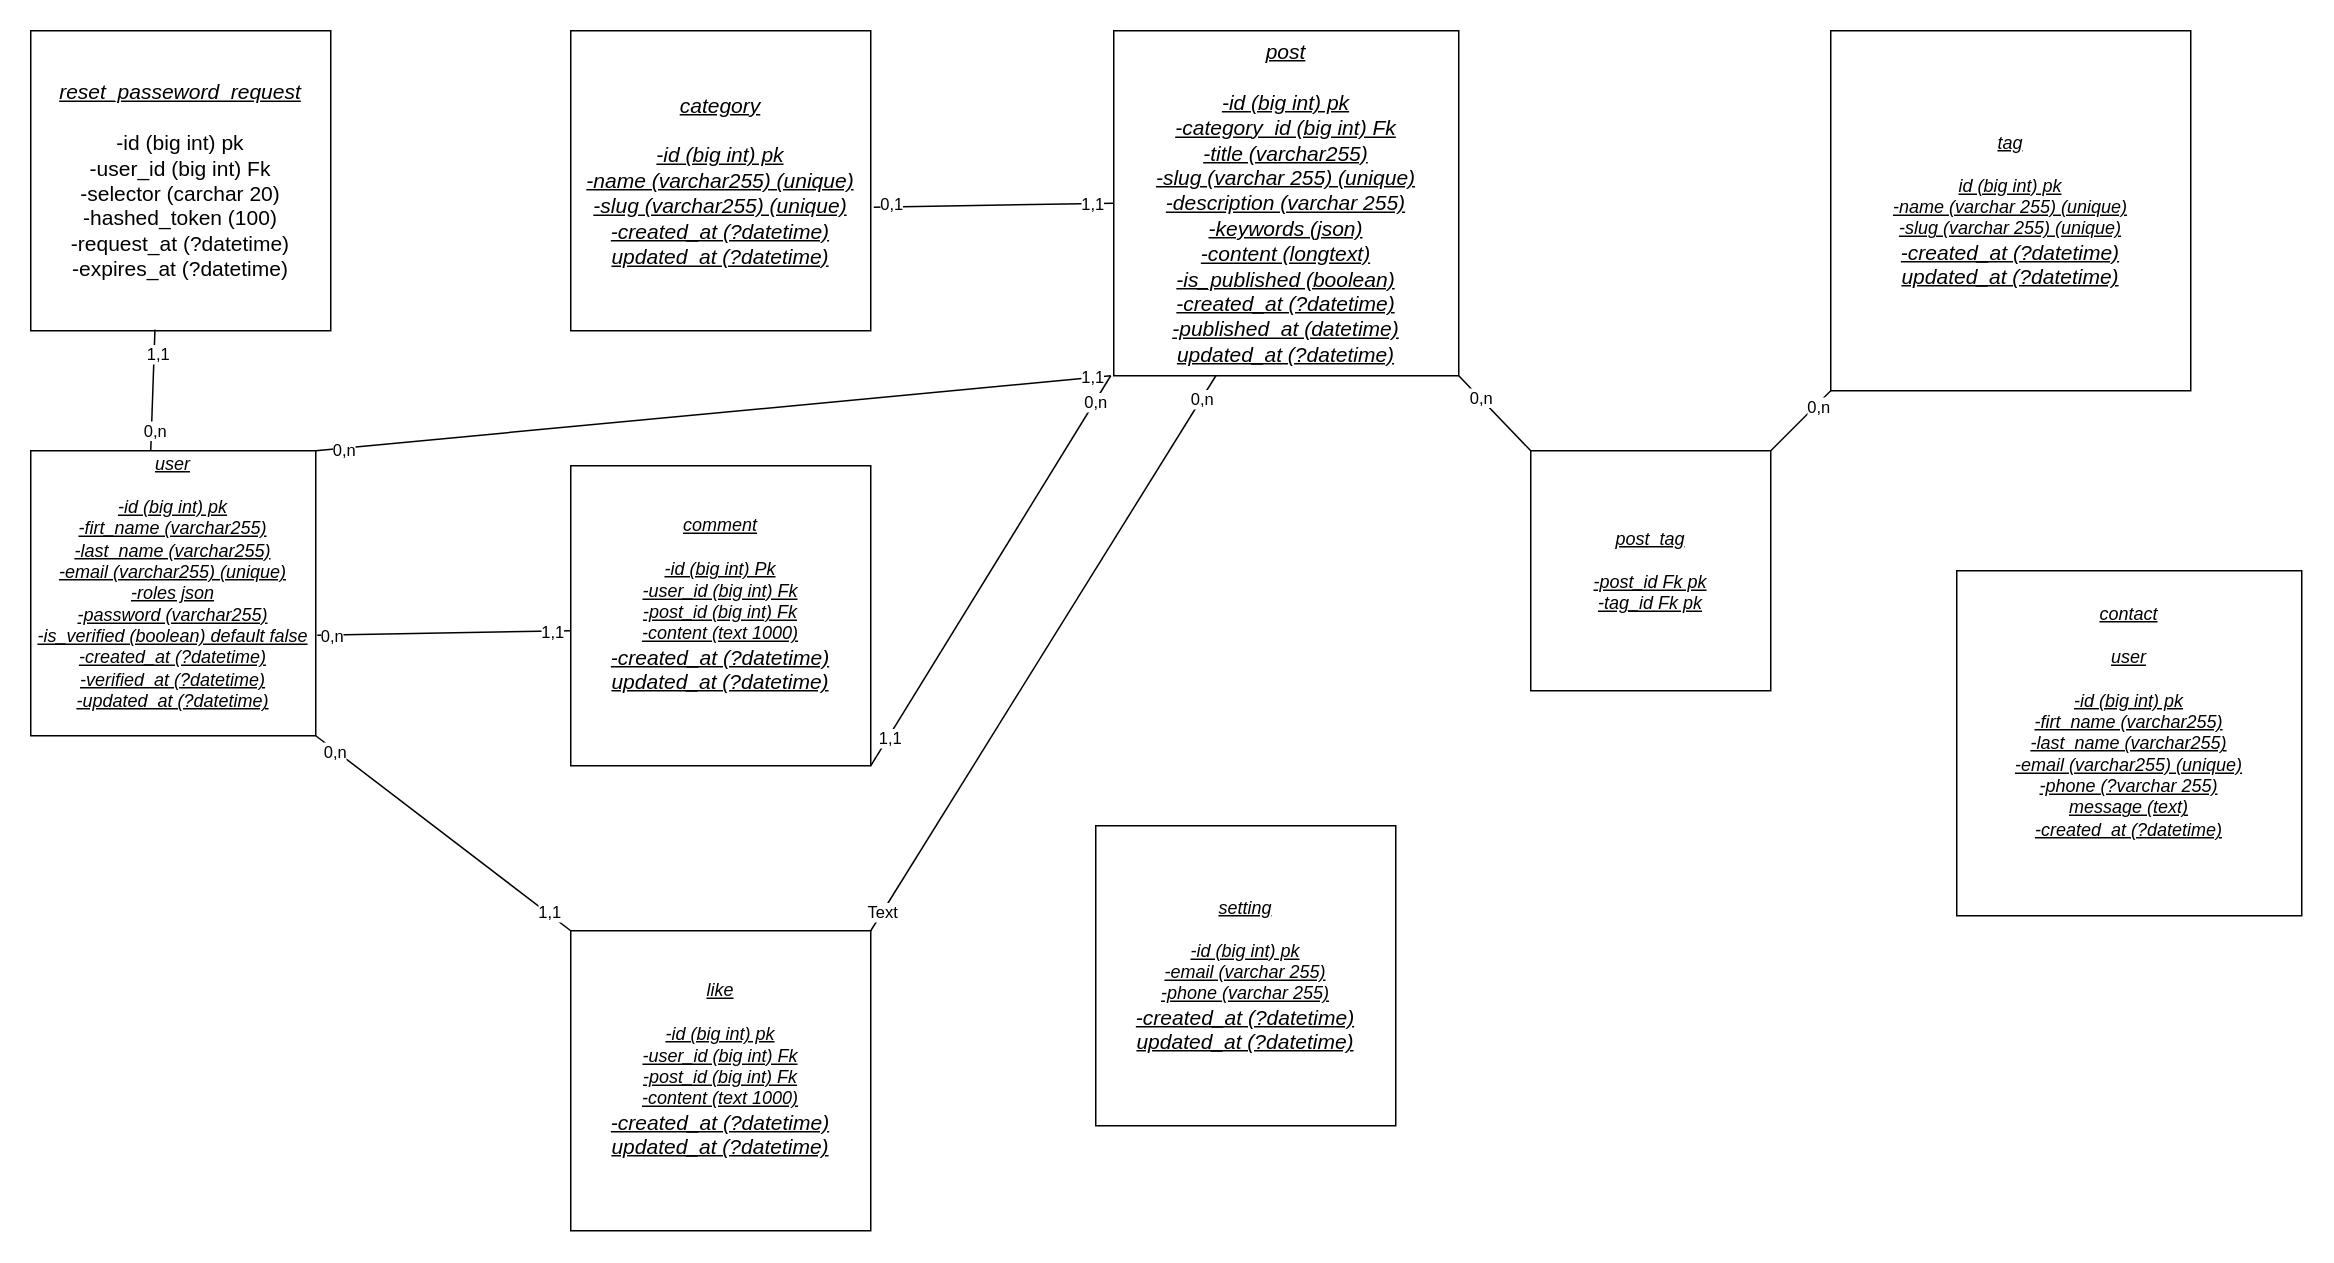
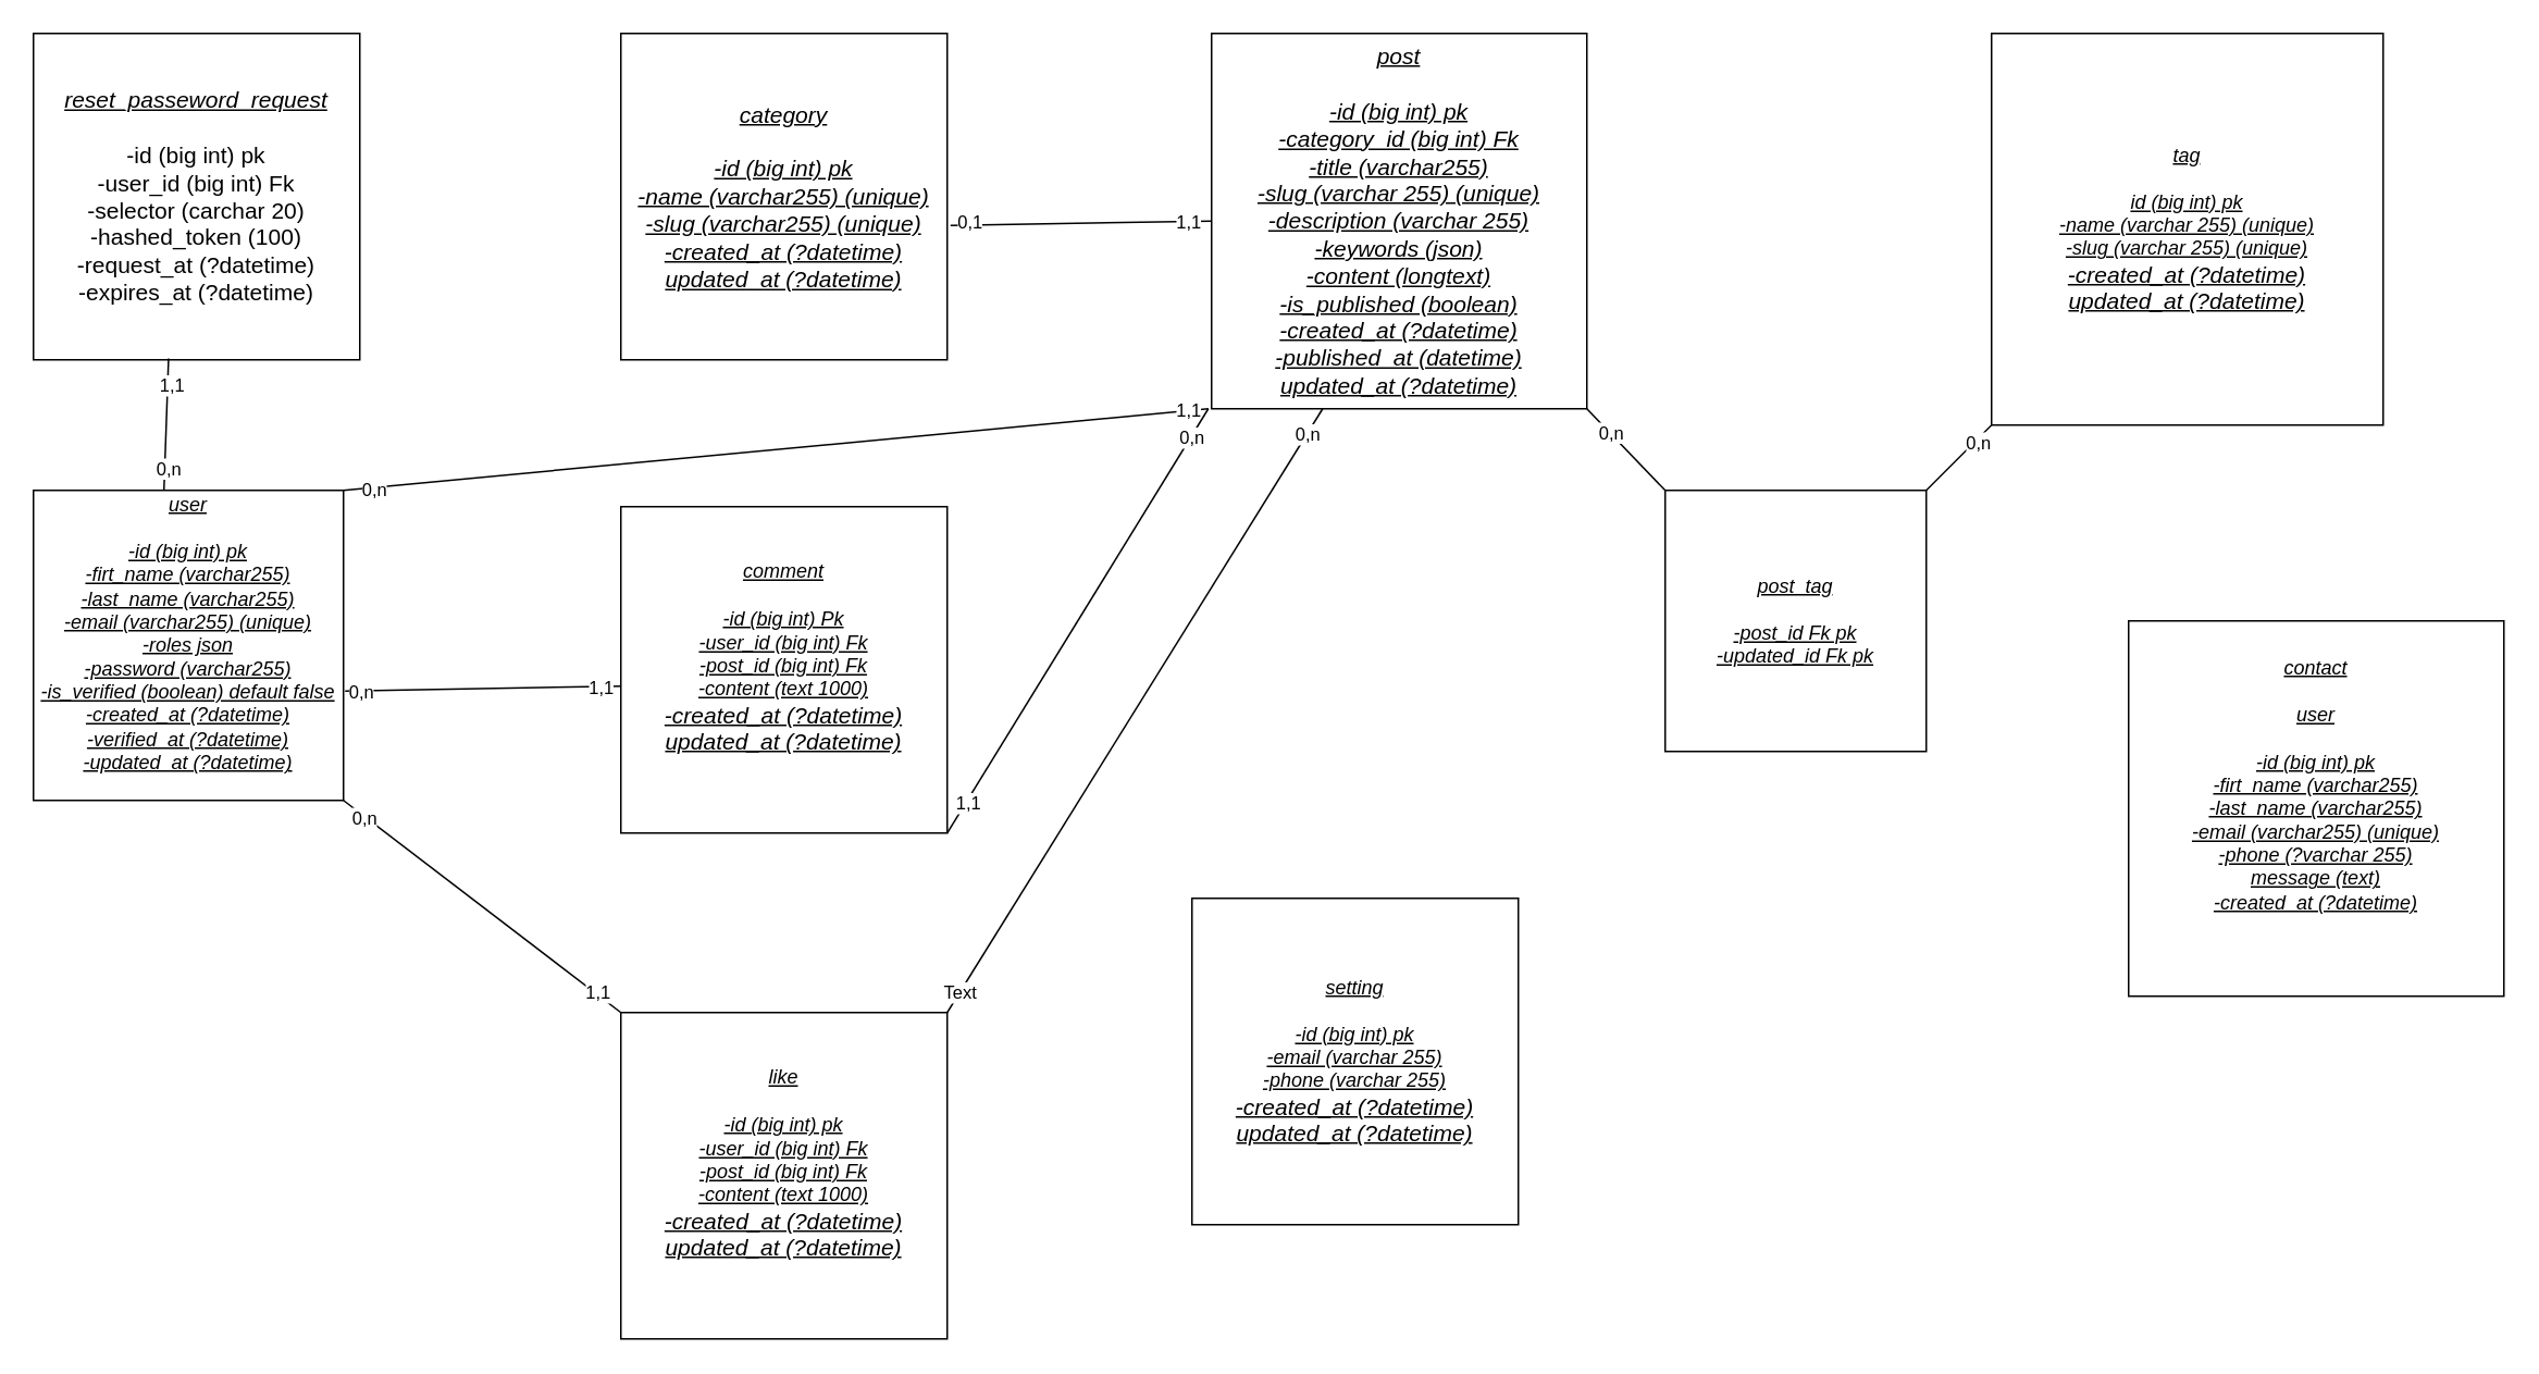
- <mxCell id="23" value="&lt;u&gt;&lt;i&gt;post_tag&lt;br&gt;&lt;br&gt;-post_id Fk pk&lt;br&gt;-tag_id Fk pk&lt;br&gt;&lt;/i&gt;&lt;/u&gt;" style="whiteSpace=wrap;html=1;aspect=fixed;" parent="1" vertex="1"><mxGeometry x="1020" y="300" width="160" height="160" as="geometry" /></mxCell>
+ <mxCell id="23" value="&lt;u&gt;&lt;i&gt;post_tag&lt;br&gt;&lt;br&gt;-post_id Fk pk&lt;br&gt;-updated_id Fk pk&lt;br&gt;&lt;/i&gt;&lt;/u&gt;" style="whiteSpace=wrap;html=1;aspect=fixed;" parent="1" vertex="1"><mxGeometry x="1020" y="300" width="160" height="160" as="geometry" /></mxCell>
